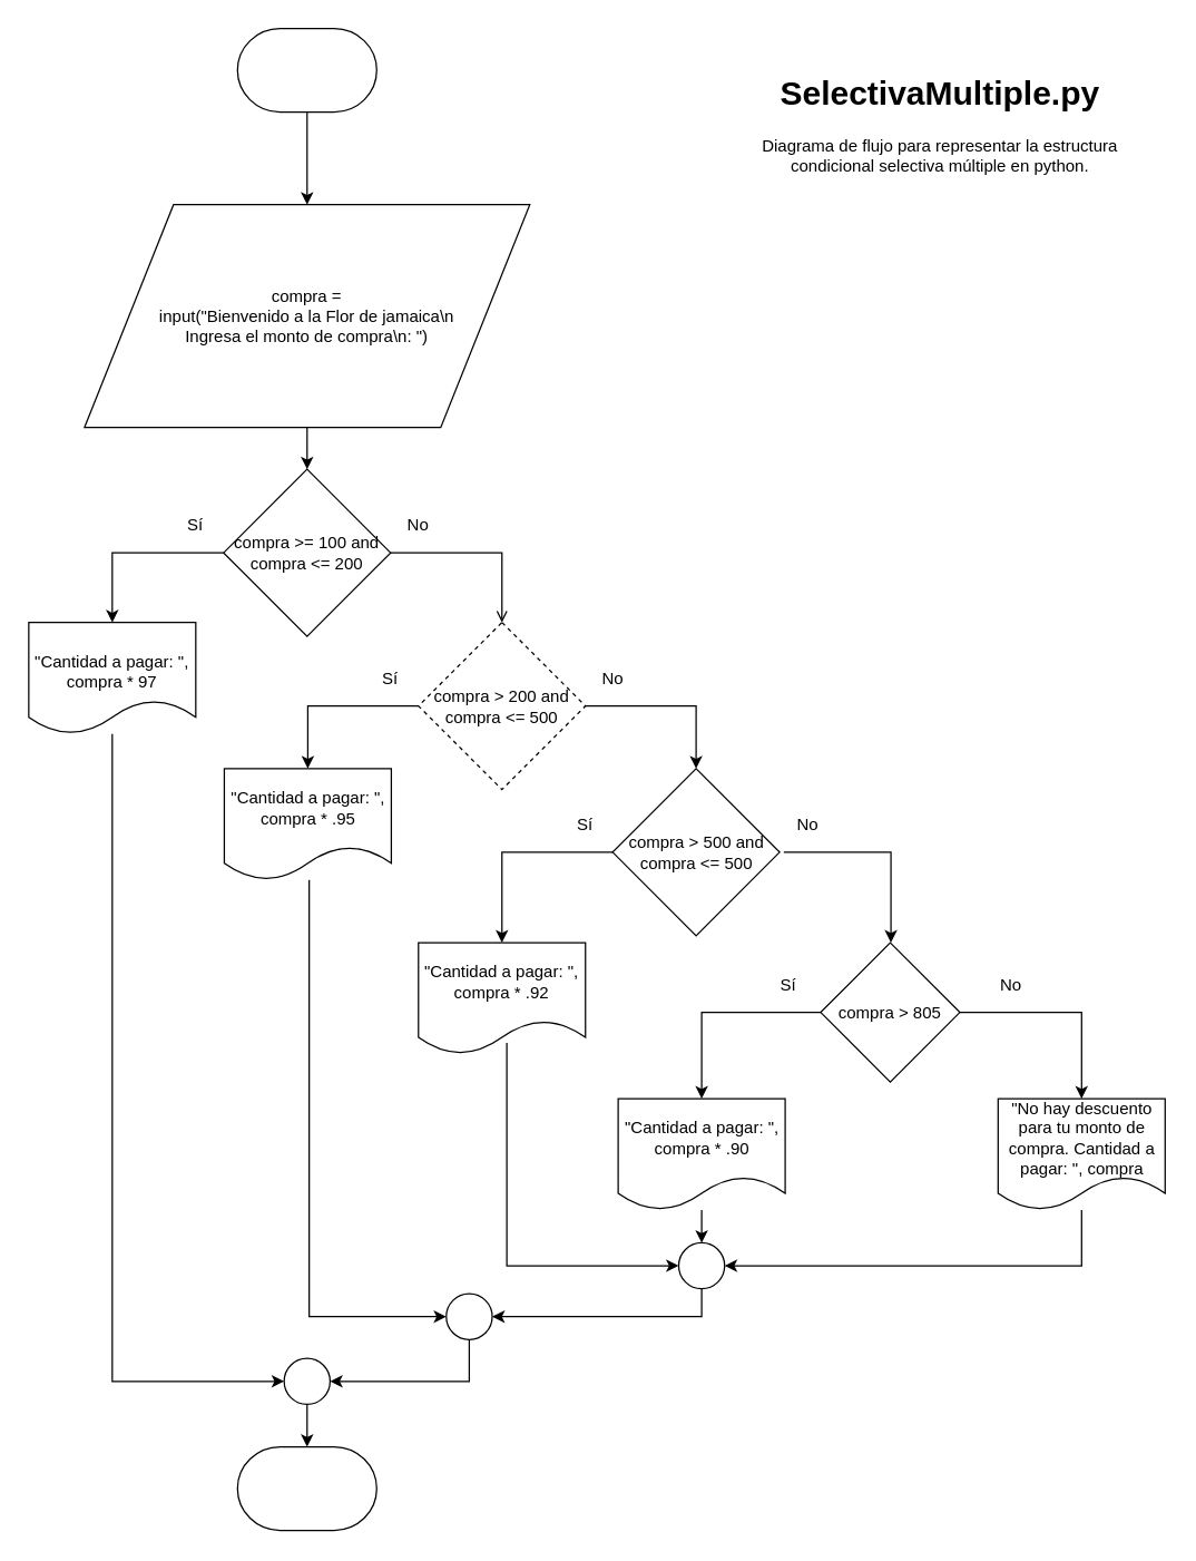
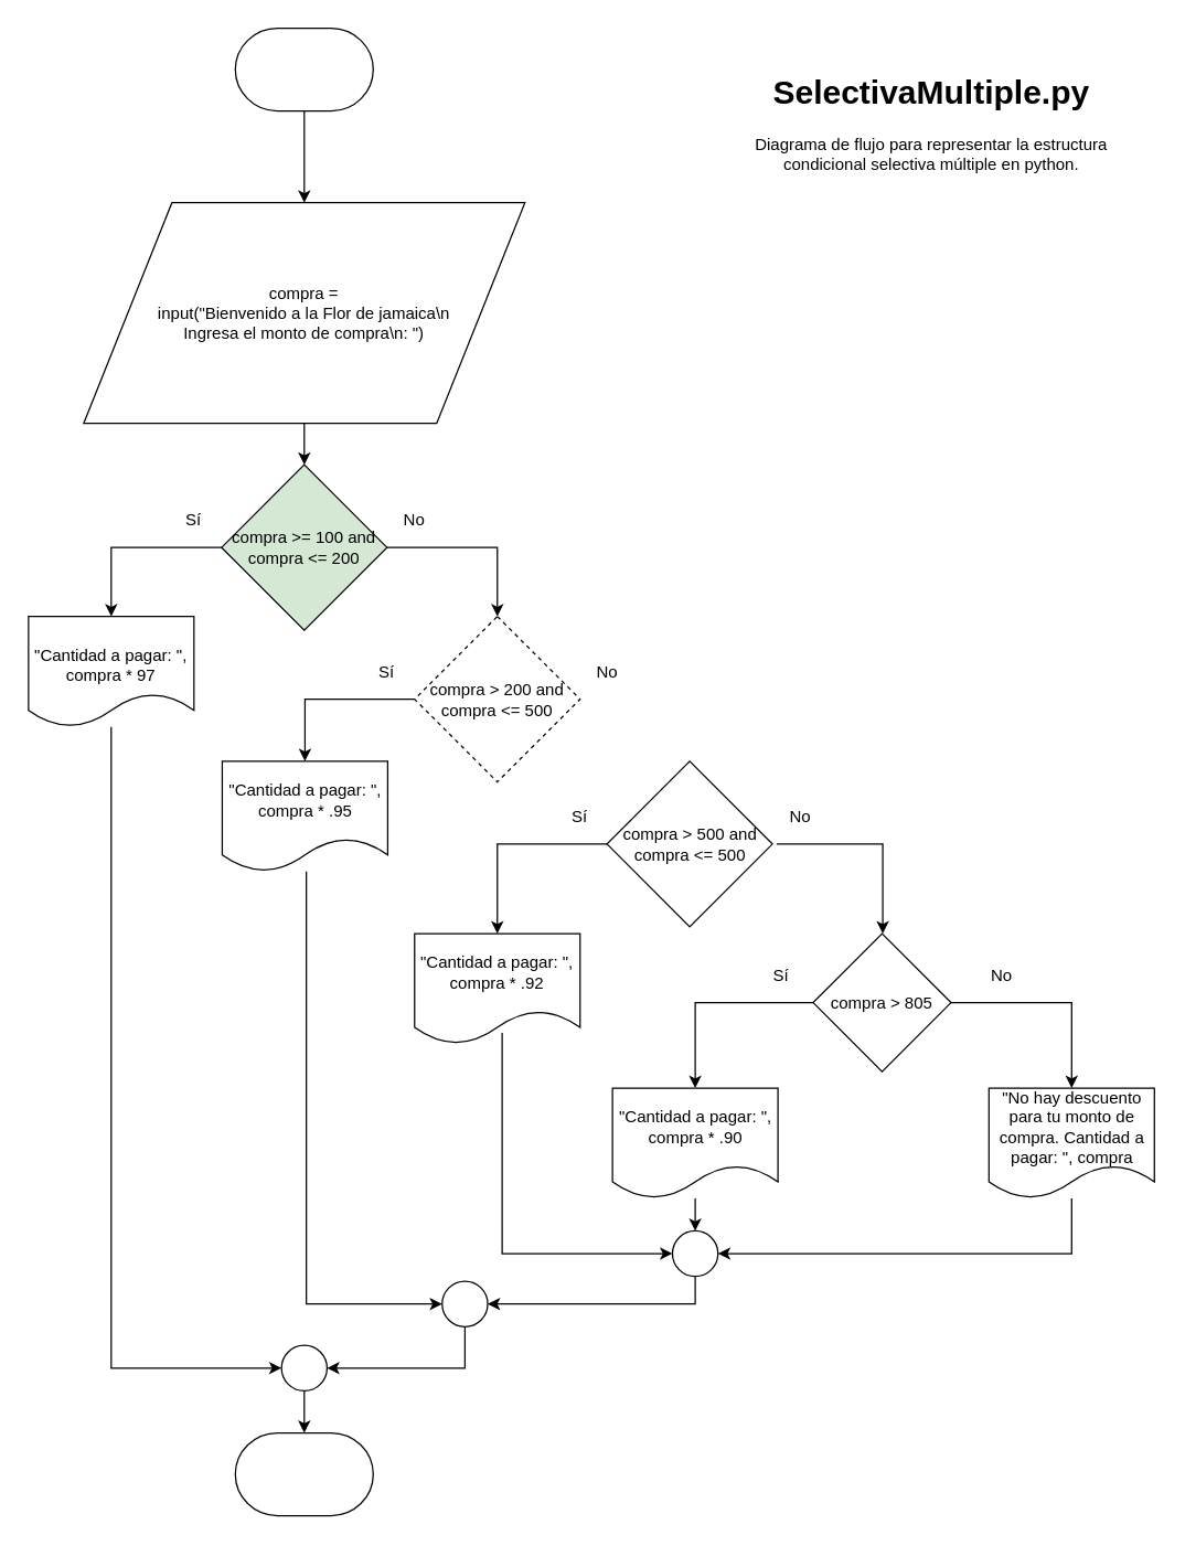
- <mxCell id="8" value="compra &amp;gt;= 100 and compra &amp;lt;= 200" style="rhombus;whiteSpace=wrap;html=1;" parent="1" vertex="1"><mxGeometry x="160" y="336.5" width="120" height="120" as="geometry" /></mxCell>
+ <mxCell id="8" value="compra &amp;gt;= 100 and compra &amp;lt;= 200" style="rhombus;whiteSpace=wrap;html=1;fillColor=#d5e8d4;" parent="1" vertex="1"><mxGeometry x="160" y="336.5" width="120" height="120" as="geometry" /></mxCell>
- <mxCell id="7" value="" style="edgeStyle=orthogonalEdgeStyle;rounded=0;orthogonalLoop=1;jettySize=auto;html=1;endArrow=open;endFill=1;entryX=0.5;entryY=0;entryDx=0;entryDy=0;" parent="1" source="8" target="17" edge="1"><mxGeometry relative="1" as="geometry"><mxPoint x="360" y="396.5" as="targetPoint" /></mxGeometry></mxCell>
+ <mxCell id="7" value="" style="edgeStyle=orthogonalEdgeStyle;rounded=0;orthogonalLoop=1;jettySize=auto;html=1;endArrow=classic;endFill=1;entryX=0.5;entryY=0;entryDx=0;entryDy=0;" parent="1" source="8" target="17" edge="1"><mxGeometry relative="1" as="geometry"><mxPoint x="360" y="396.5" as="targetPoint" /></mxGeometry></mxCell>
- <mxCell id="16" value="" style="edgeStyle=orthogonalEdgeStyle;rounded=0;orthogonalLoop=1;jettySize=auto;html=1;endArrow=classic;endFill=1;entryX=0.5;entryY=0;entryDx=0;entryDy=0;" parent="1" source="17" target="22" edge="1"><mxGeometry relative="1" as="geometry"><mxPoint x="500" y="506.5" as="targetPoint" /></mxGeometry></mxCell>
